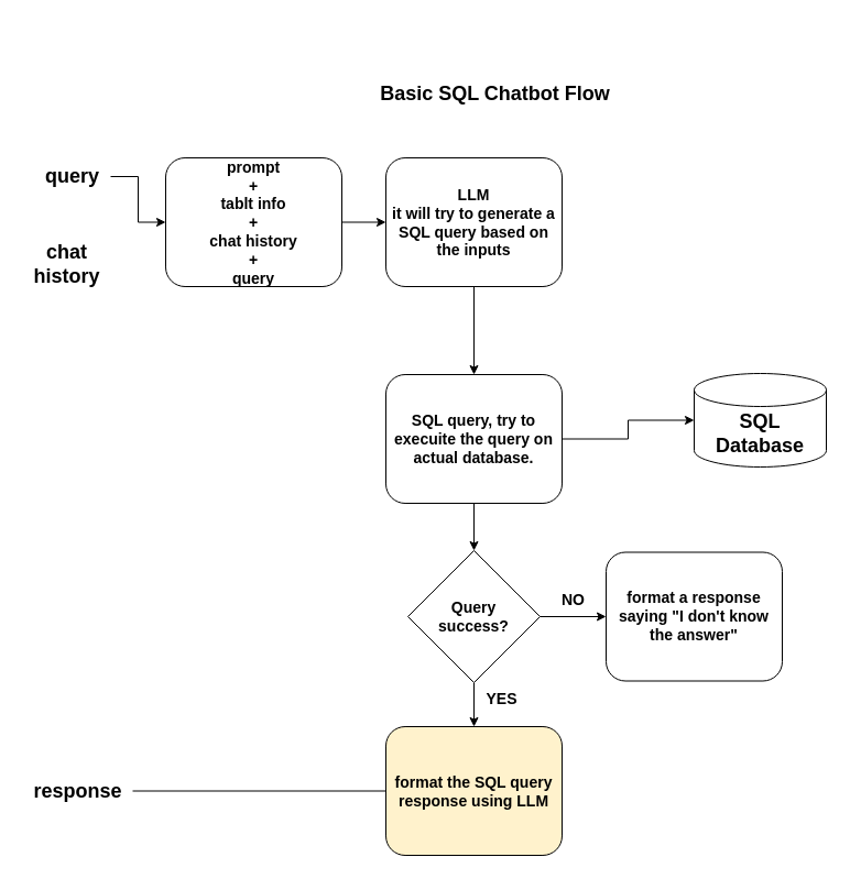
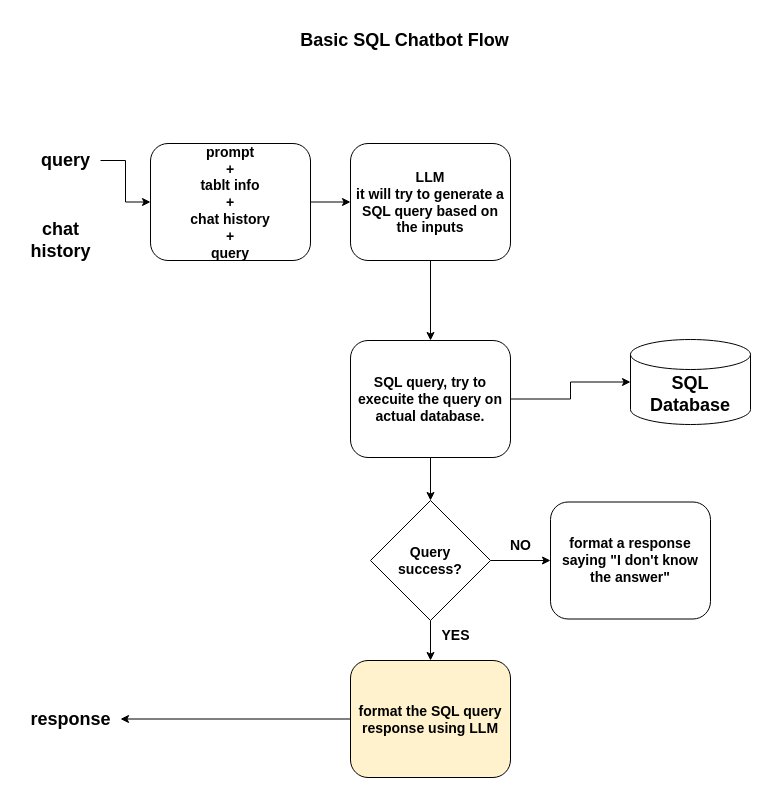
- <mxCell id="2" value="&lt;b&gt;&lt;font style=&quot;font-size: 18px;&quot;&gt;Basic SQL Chatbot Flow&lt;/font&gt;&lt;/b&gt;" style="text;html=1;align=center;verticalAlign=middle;resizable=0;points=[];autosize=1;strokeColor=none;fillColor=none;" vertex="1" parent="1"><mxGeometry x="334" y="65" width="230" height="40" as="geometry" /></mxCell>
+ <mxCell id="2" value="&lt;b&gt;&lt;font style=&quot;font-size: 18px;&quot;&gt;Basic SQL Chatbot Flow&lt;/font&gt;&lt;/b&gt;" style="text;html=1;align=center;verticalAlign=middle;resizable=0;points=[];autosize=1;strokeColor=none;fillColor=none;" vertex="1" parent="1"><mxGeometry x="289" y="20" width="230" height="40" as="geometry" /></mxCell>
- <mxCell id="19" style="edgeStyle=orthogonalEdgeStyle;rounded=0;orthogonalLoop=1;jettySize=auto;html=1;endArrow=none;" edge="1" parent="1" source="20" target="22"><mxGeometry relative="1" as="geometry" /></mxCell>
+ <mxCell id="19" style="edgeStyle=orthogonalEdgeStyle;rounded=0;orthogonalLoop=1;jettySize=auto;html=1;" edge="1" parent="1" source="20" target="22"><mxGeometry relative="1" as="geometry" /></mxCell>
